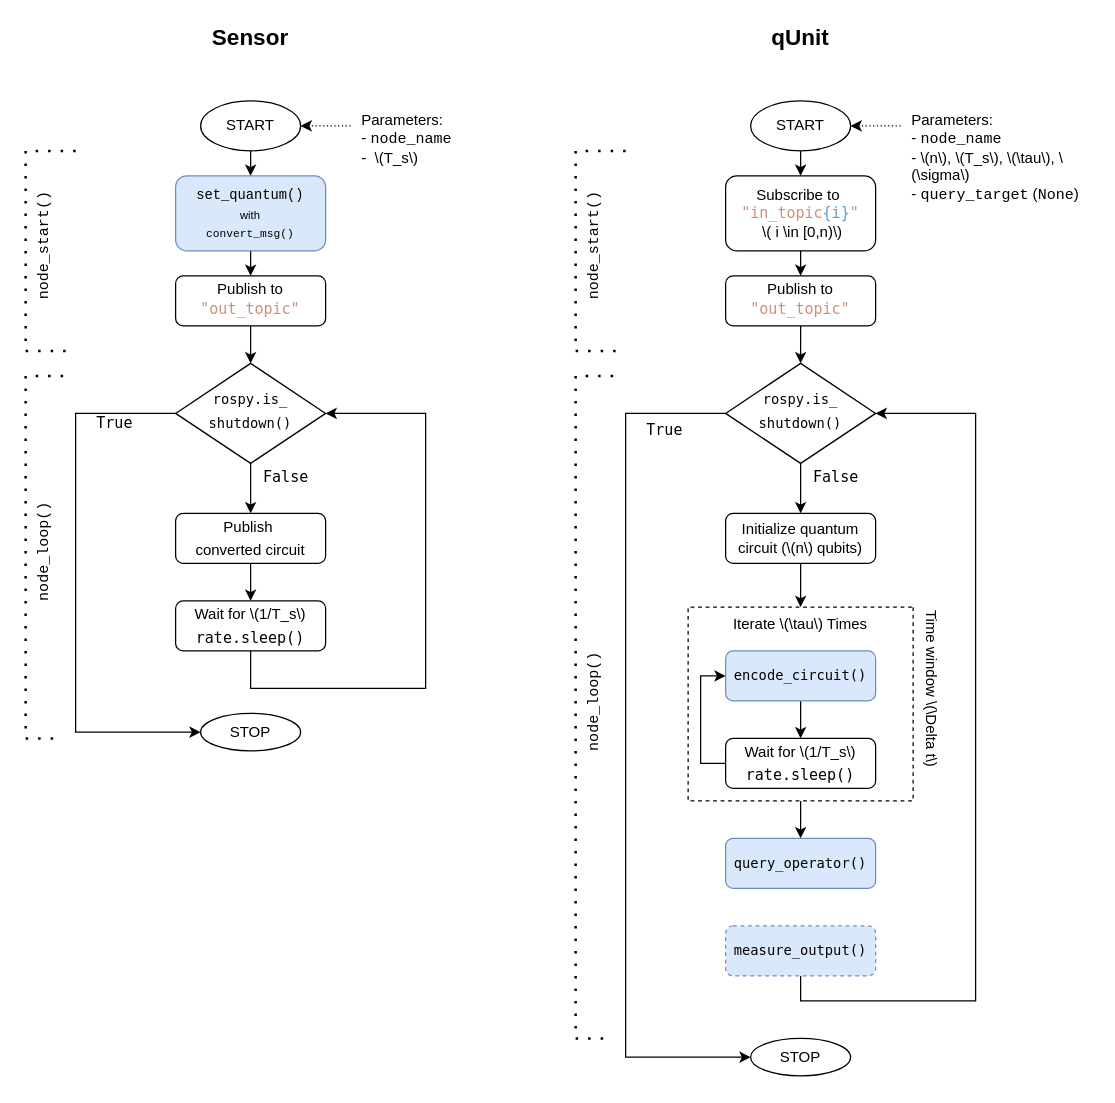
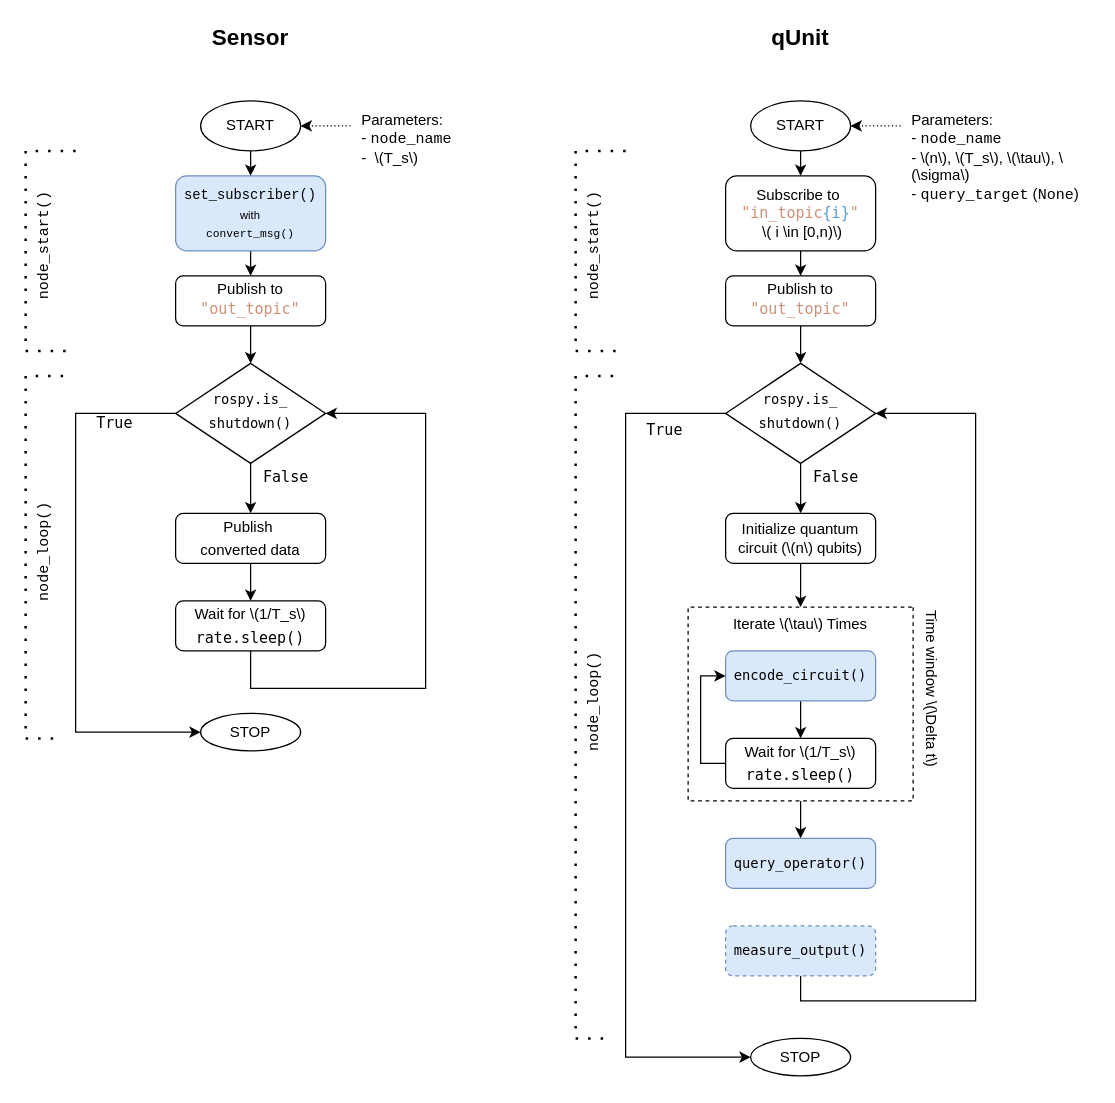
- <mxCell id="33" value="&lt;font style=&quot;font-size: 9px&quot;&gt;&lt;font face=&quot;Courier New&quot; style=&quot;font-size: 11px&quot;&gt;set_quantum()&lt;br&gt;&lt;/font&gt;with&lt;br&gt;&lt;font face=&quot;Courier New&quot; style=&quot;font-size: 9px&quot;&gt;convert_msg()&lt;/font&gt;&lt;/font&gt;" style="rounded=1;whiteSpace=wrap;html=1;fontSize=12;glass=0;strokeWidth=1;shadow=0;fillColor=#dae8fc;strokeColor=#6c8ebf;" vertex="1" parent="31"><mxGeometry x="140" y="140" width="120" height="60" as="geometry" /></mxCell>
+ <mxCell id="33" value="&lt;font style=&quot;font-size: 9px&quot;&gt;&lt;font face=&quot;Courier New&quot; style=&quot;font-size: 11px&quot;&gt;set_subscriber()&lt;br&gt;&lt;/font&gt;with&lt;br&gt;&lt;font face=&quot;Courier New&quot; style=&quot;font-size: 9px&quot;&gt;convert_msg()&lt;/font&gt;&lt;/font&gt;" style="rounded=1;whiteSpace=wrap;html=1;fontSize=12;glass=0;strokeWidth=1;shadow=0;fillColor=#dae8fc;strokeColor=#6c8ebf;" vertex="1" parent="31"><mxGeometry x="140" y="140" width="120" height="60" as="geometry" /></mxCell>
- <mxCell id="45" value="&lt;div style=&quot;line-height: 19px ; font-size: 12px&quot;&gt;&lt;font style=&quot;font-size: 12px&quot;&gt;Publish&amp;nbsp;&lt;/font&gt;&lt;/div&gt;&lt;div style=&quot;line-height: 19px ; font-size: 12px&quot;&gt;&lt;font style=&quot;font-size: 12px&quot;&gt;converted circuit&lt;/font&gt;&lt;/div&gt;" style="rounded=1;whiteSpace=wrap;html=1;fontSize=11;glass=0;strokeWidth=1;shadow=0;" vertex="1" parent="31"><mxGeometry x="140" y="410" width="120" height="40" as="geometry" /></mxCell>
+ <mxCell id="45" value="&lt;div style=&quot;line-height: 19px ; font-size: 12px&quot;&gt;&lt;font style=&quot;font-size: 12px&quot;&gt;Publish&amp;nbsp;&lt;/font&gt;&lt;/div&gt;&lt;div style=&quot;line-height: 19px ; font-size: 12px&quot;&gt;&lt;font style=&quot;font-size: 12px&quot;&gt;converted data&lt;/font&gt;&lt;/div&gt;" style="rounded=1;whiteSpace=wrap;html=1;fontSize=11;glass=0;strokeWidth=1;shadow=0;" vertex="1" parent="31"><mxGeometry x="140" y="410" width="120" height="40" as="geometry" /></mxCell>
